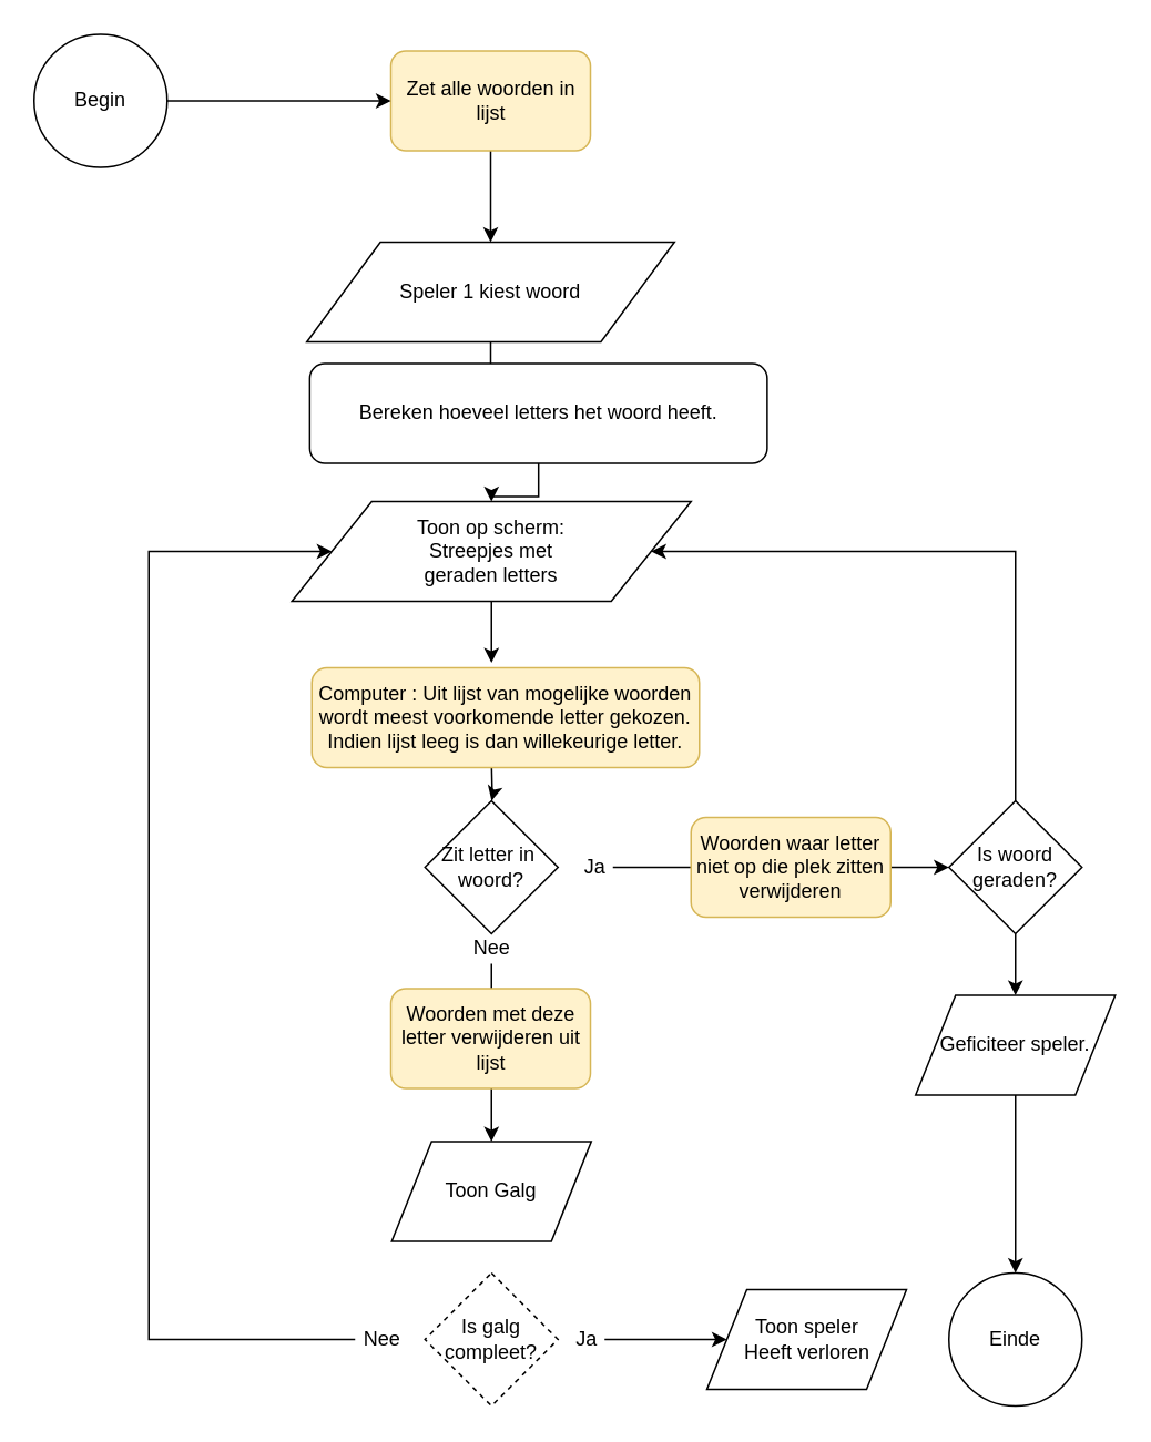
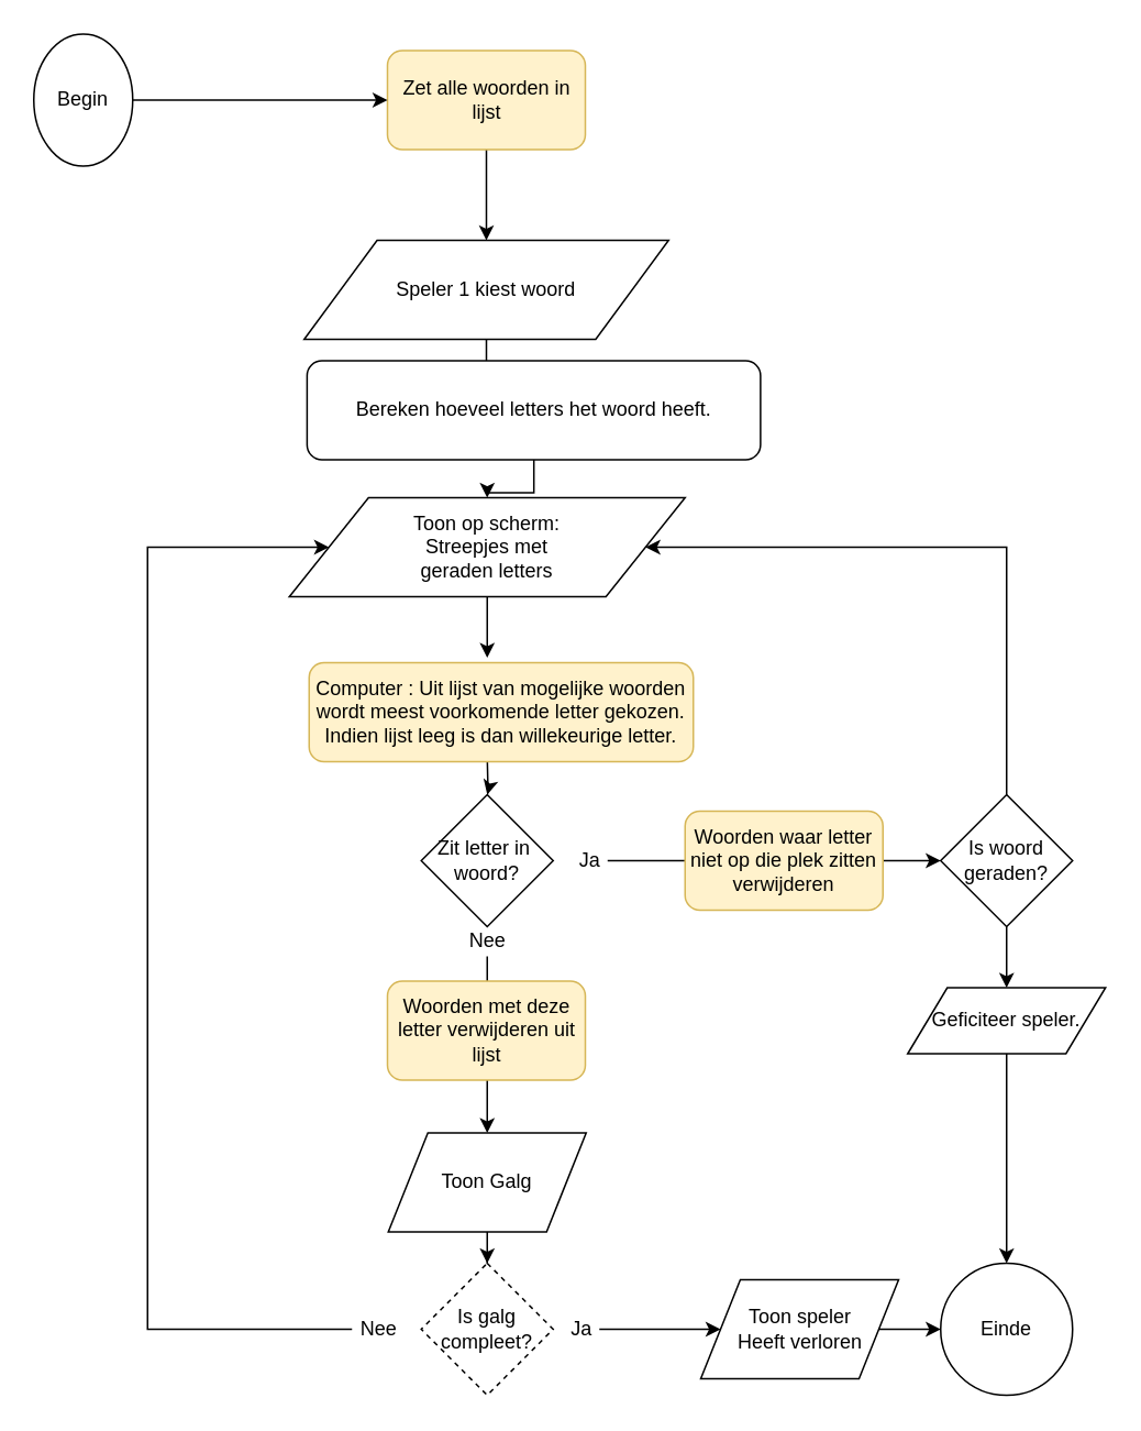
- <mxCell id="3" value="Begin" style="ellipse;whiteSpace=wrap;html=1;aspect=fixed;" parent="1" vertex="1"><mxGeometry x="20" y="20" width="80" height="80" as="geometry" /></mxCell>
+ <mxCell id="3" value="Begin" style="ellipse;whiteSpace=wrap;html=1;aspect=fixed;" parent="1" vertex="1"><mxGeometry x="20" y="20" width="60" height="80" as="geometry" /></mxCell>
- <mxCell id="21" value="Geficiteer speler." style="shape=parallelogram;perimeter=parallelogramPerimeter;whiteSpace=wrap;html=1;" parent="1" vertex="1"><mxGeometry x="550" y="598" width="120" height="60" as="geometry" /></mxCell>
+ <mxCell id="21" value="Geficiteer speler." style="shape=parallelogram;perimeter=parallelogramPerimeter;whiteSpace=wrap;html=1;" parent="1" vertex="1"><mxGeometry x="550" y="598" width="120" height="40" as="geometry" /></mxCell>
+ <mxCell id="22" value="" style="edgeStyle=orthogonalEdgeStyle;rounded=0;orthogonalLoop=1;jettySize=auto;html=1;" parent="1" source="23" target="26" edge="1"><mxGeometry relative="1" as="geometry" /></mxCell>
+ <mxCell id="24" value="" style="edgeStyle=orthogonalEdgeStyle;rounded=0;orthogonalLoop=1;jettySize=auto;html=1;" parent="1" source="25" target="4" edge="1"><mxGeometry relative="1" as="geometry" /></mxCell>
